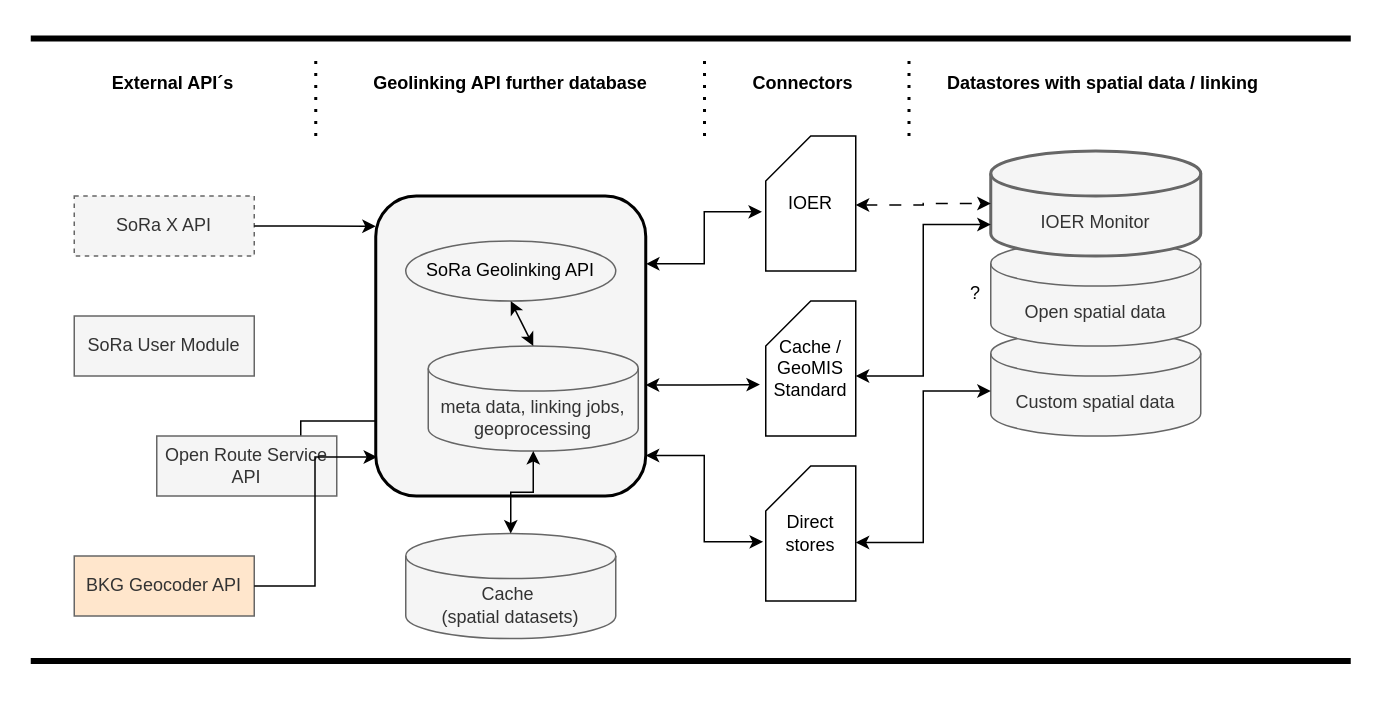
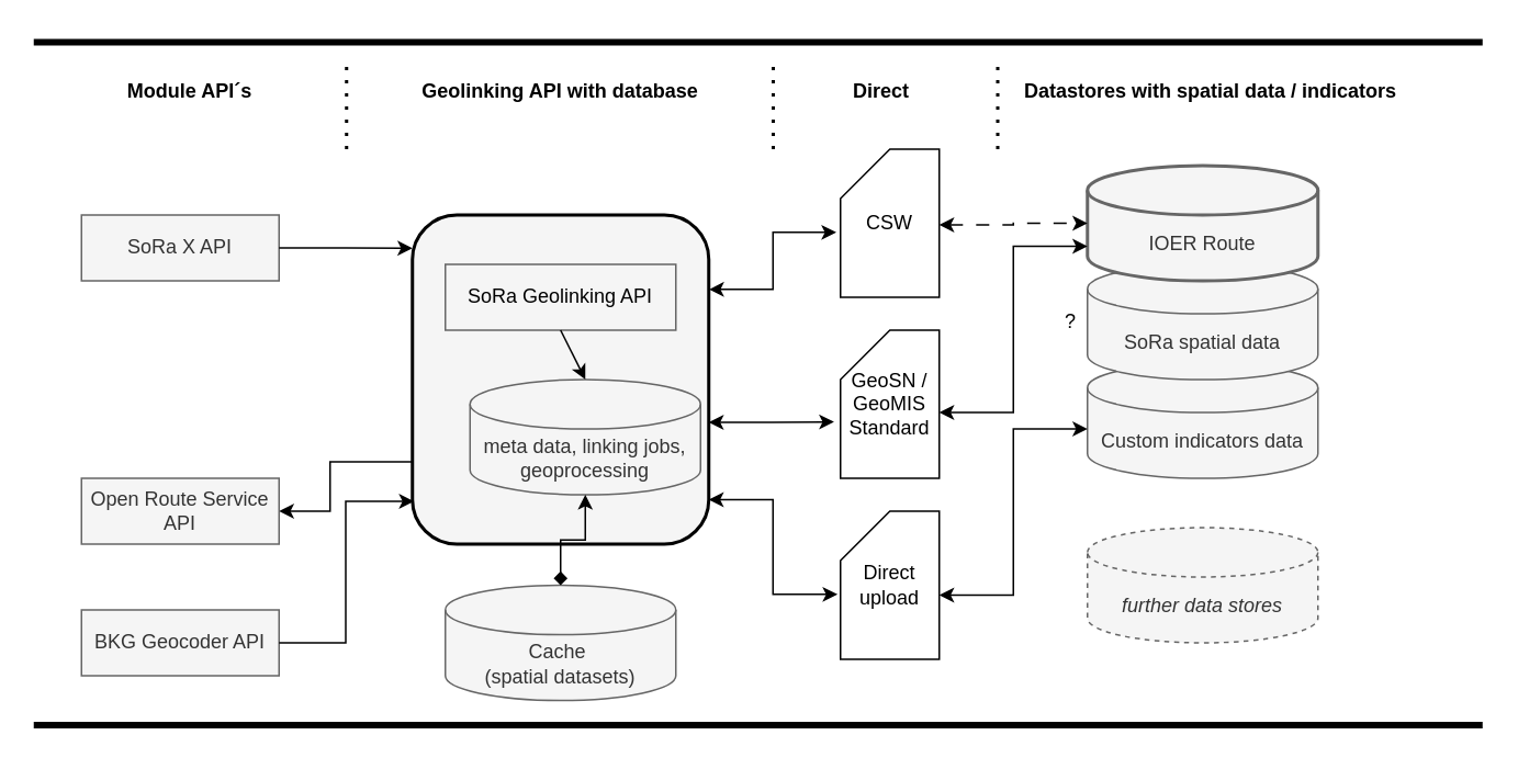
- <mxCell id="22" value="External API´s" style="text;html=1;strokeColor=none;fillColor=none;align=center;verticalAlign=middle;whiteSpace=wrap;rounded=0;fontStyle=1" parent="1" vertex="1"><mxGeometry x="20" y="40" width="190" height="30" as="geometry" /></mxCell>
+ <mxCell id="22" value="Module API´s" style="text;html=1;strokeColor=none;fillColor=none;align=center;verticalAlign=middle;whiteSpace=wrap;rounded=0;fontStyle=1" parent="1" vertex="1"><mxGeometry x="20" y="40" width="190" height="30" as="geometry" /></mxCell>
- <mxCell id="14" value="Geolinking API further database" style="text;html=1;strokeColor=none;fillColor=none;align=center;verticalAlign=middle;whiteSpace=wrap;rounded=0;fontStyle=1" parent="1" vertex="1"><mxGeometry x="210" y="40" width="260" height="30" as="geometry" /></mxCell>
+ <mxCell id="14" value="Geolinking API with database" style="text;html=1;strokeColor=none;fillColor=none;align=center;verticalAlign=middle;whiteSpace=wrap;rounded=0;fontStyle=1" parent="1" vertex="1"><mxGeometry x="210" y="40" width="260" height="30" as="geometry" /></mxCell>
- <mxCell id="17" value="Connectors" style="text;html=1;strokeColor=none;fillColor=none;align=center;verticalAlign=middle;whiteSpace=wrap;rounded=0;fontStyle=1" parent="1" vertex="1"><mxGeometry x="470" y="40" width="130" height="30" as="geometry" /></mxCell>
+ <mxCell id="17" value="Direct" style="text;html=1;strokeColor=none;fillColor=none;align=center;verticalAlign=middle;whiteSpace=wrap;rounded=0;fontStyle=1" parent="1" vertex="1"><mxGeometry x="470" y="40" width="130" height="30" as="geometry" /></mxCell>
- <mxCell id="18" value="Datastores with spatial data / linking" style="text;html=1;strokeColor=none;fillColor=none;align=center;verticalAlign=middle;whiteSpace=wrap;rounded=0;fontStyle=1" parent="1" vertex="1"><mxGeometry x="600" y="40" width="270" height="30" as="geometry" /></mxCell>
+ <mxCell id="18" value="Datastores with spatial data / indicators" style="text;html=1;strokeColor=none;fillColor=none;align=center;verticalAlign=middle;whiteSpace=wrap;rounded=0;fontStyle=1" parent="1" vertex="1"><mxGeometry x="600" y="40" width="270" height="30" as="geometry" /></mxCell>
- <mxCell id="19" value="IOER" style="shape=card;whiteSpace=wrap;html=1;" parent="1" vertex="1"><mxGeometry x="510" y="90" width="60" height="90" as="geometry" /></mxCell>
+ <mxCell id="19" value="CSW" style="shape=card;whiteSpace=wrap;html=1;" parent="1" vertex="1"><mxGeometry x="510" y="90" width="60" height="90" as="geometry" /></mxCell>
- <mxCell id="12" value="IOER Monitor" style="shape=cylinder3;whiteSpace=wrap;html=1;boundedLbl=1;backgroundOutline=1;size=15;fillColor=#f5f5f5;fontColor=#333333;strokeColor=#666666;strokeWidth=2;" parent="1" vertex="1"><mxGeometry x="660" y="100" width="140" height="70" as="geometry" /></mxCell>
+ <mxCell id="12" value="IOER Route" style="shape=cylinder3;whiteSpace=wrap;html=1;boundedLbl=1;backgroundOutline=1;size=15;fillColor=#f5f5f5;fontColor=#333333;strokeColor=#666666;strokeWidth=2;" parent="1" vertex="1"><mxGeometry x="660" y="100" width="140" height="70" as="geometry" /></mxCell>
- <mxCell id="7" value="SoRa X API" style="rounded=0;whiteSpace=wrap;html=1;fillColor=#f5f5f5;fontColor=#333333;strokeColor=#666666;dashed=1;" parent="1" vertex="1"><mxGeometry x="49" y="130" width="120" height="40" as="geometry" /></mxCell>
+ <mxCell id="7" value="SoRa X API" style="rounded=0;whiteSpace=wrap;html=1;fillColor=#f5f5f5;fontColor=#333333;strokeColor=#666666;" parent="1" vertex="1"><mxGeometry x="49" y="130" width="120" height="40" as="geometry" /></mxCell>
- <mxCell id="10" value="SoRa Geolinking API" style="ellipse;whiteSpace=wrap;html=1;fillColor=#F5F5F5;strokeColor=#666666;" parent="1" vertex="1"><mxGeometry x="270" y="160" width="140" height="40" as="geometry" /></mxCell>
+ <mxCell id="10" value="SoRa Geolinking API" style="rounded=0;whiteSpace=wrap;html=1;fillColor=#F5F5F5;strokeColor=#666666;" parent="1" vertex="1"><mxGeometry x="270" y="160" width="140" height="40" as="geometry" /></mxCell>
- <mxCell id="16" value="" style="endArrow=classic;startArrow=classic;html=1;rounded=0;exitX=0.5;exitY=0;exitDx=0;exitDy=0;exitPerimeter=0;entryX=0.5;entryY=1;entryDx=0;entryDy=0;" parent="1" source="13" target="10" edge="1"><mxGeometry width="50" height="50" relative="1" as="geometry"><mxPoint x="530" y="480" as="sourcePoint" /><mxPoint x="580" y="430" as="targetPoint" /></mxGeometry></mxCell>
+ <mxCell id="16" value="" style="endArrow=none;startArrow=classic;html=1;rounded=0;exitX=0.5;exitY=0;exitDx=0;exitDy=0;exitPerimeter=0;entryX=0.5;entryY=1;entryDx=0;entryDy=0;" parent="1" source="13" target="10" edge="1"><mxGeometry width="50" height="50" relative="1" as="geometry"><mxPoint x="530" y="480" as="sourcePoint" /><mxPoint x="580" y="430" as="targetPoint" /></mxGeometry></mxCell>
- <mxCell id="11" value="Open spatial data" style="shape=cylinder3;whiteSpace=wrap;html=1;boundedLbl=1;backgroundOutline=1;size=15;fillColor=#f5f5f5;fontColor=#333333;strokeColor=#666666;" parent="1" vertex="1"><mxGeometry x="660" y="160" width="140" height="70" as="geometry" /></mxCell>
+ <mxCell id="11" value="SoRa spatial data" style="shape=cylinder3;whiteSpace=wrap;html=1;boundedLbl=1;backgroundOutline=1;size=15;fillColor=#f5f5f5;fontColor=#333333;strokeColor=#666666;" parent="1" vertex="1"><mxGeometry x="660" y="160" width="140" height="70" as="geometry" /></mxCell>
- <mxCell id="8" value="SoRa User Module" style="rounded=0;whiteSpace=wrap;html=1;fillColor=#f5f5f5;fontColor=#333333;strokeColor=#666666;" parent="1" vertex="1"><mxGeometry x="49" y="210" width="120" height="40" as="geometry" /></mxCell>
- <mxCell id="20" value="Cache / GeoMIS Standard" style="shape=card;whiteSpace=wrap;html=1;" parent="1" vertex="1"><mxGeometry x="510" y="200" width="60" height="90" as="geometry" /></mxCell>
+ <mxCell id="20" value="GeoSN / GeoMIS Standard" style="shape=card;whiteSpace=wrap;html=1;" parent="1" vertex="1"><mxGeometry x="510" y="200" width="60" height="90" as="geometry" /></mxCell>
- <mxCell id="3" value="Custom spatial data" style="shape=cylinder3;whiteSpace=wrap;html=1;boundedLbl=1;backgroundOutline=1;size=15;fillColor=#f5f5f5;fontColor=#333333;strokeColor=#666666;" parent="1" vertex="1"><mxGeometry x="660" y="220" width="140" height="70" as="geometry" /></mxCell>
+ <mxCell id="3" value="Custom indicators data" style="shape=cylinder3;whiteSpace=wrap;html=1;boundedLbl=1;backgroundOutline=1;size=15;fillColor=#f5f5f5;fontColor=#333333;strokeColor=#666666;" parent="1" vertex="1"><mxGeometry x="660" y="220" width="140" height="70" as="geometry" /></mxCell>
- <mxCell id="9" value="Open Route Service API" style="rounded=0;whiteSpace=wrap;html=1;fillColor=#f5f5f5;fontColor=#333333;strokeColor=#666666;" parent="1" vertex="1"><mxGeometry x="104" y="290" width="120" height="40" as="geometry" /></mxCell>
+ <mxCell id="9" value="Open Route Service API" style="rounded=0;whiteSpace=wrap;html=1;fillColor=#f5f5f5;fontColor=#333333;strokeColor=#666666;" parent="1" vertex="1"><mxGeometry x="49" y="290" width="120" height="40" as="geometry" /></mxCell>
- <mxCell id="34" style="edgeStyle=orthogonalEdgeStyle;rounded=0;orthogonalLoop=1;jettySize=auto;html=1;exitX=0.5;exitY=1;exitDx=0;exitDy=0;exitPerimeter=0;entryX=0.5;entryY=0;entryDx=0;entryDy=0;entryPerimeter=0;startArrow=classic;startFill=1;" parent="1" source="13" target="2" edge="1"><mxGeometry relative="1" as="geometry" /></mxCell>
+ <mxCell id="34" style="edgeStyle=orthogonalEdgeStyle;rounded=0;orthogonalLoop=1;jettySize=auto;html=1;exitX=0.5;exitY=1;exitDx=0;exitDy=0;exitPerimeter=0;entryX=0.5;entryY=0;entryDx=0;entryDy=0;entryPerimeter=0;startArrow=classic;startFill=1;endArrow=diamond;" parent="1" source="13" target="2" edge="1"><mxGeometry relative="1" as="geometry" /></mxCell>
- <mxCell id="21" value="Direct stores" style="shape=card;whiteSpace=wrap;html=1;" parent="1" vertex="1"><mxGeometry x="510" y="310" width="60" height="90" as="geometry" /></mxCell>
+ <mxCell id="21" value="Direct upload" style="shape=card;whiteSpace=wrap;html=1;" parent="1" vertex="1"><mxGeometry x="510" y="310" width="60" height="90" as="geometry" /></mxCell>
+ <mxCell id="6" value="&lt;div&gt;&lt;i&gt;further data stores&lt;br&gt;&lt;/i&gt;&lt;/div&gt;" style="shape=cylinder3;whiteSpace=wrap;html=1;boundedLbl=1;backgroundOutline=1;size=15;fillColor=#f5f5f5;fontColor=#333333;strokeColor=#666666;dashed=1;" parent="1" vertex="1"><mxGeometry x="660" y="320" width="140" height="70" as="geometry" /></mxCell>
- <mxCell id="35" value="BKG Geocoder API" style="rounded=0;whiteSpace=wrap;html=1;fillColor=#ffe6cc;fontColor=#333333;strokeColor=#666666;" vertex="1" parent="1"><mxGeometry x="49" y="370" width="120" height="40" as="geometry" /></mxCell>
+ <mxCell id="35" value="BKG Geocoder API" style="rounded=0;whiteSpace=wrap;html=1;fillColor=#f5f5f5;fontColor=#333333;strokeColor=#666666;" vertex="1" parent="1"><mxGeometry x="49" y="370" width="120" height="40" as="geometry" /></mxCell>
